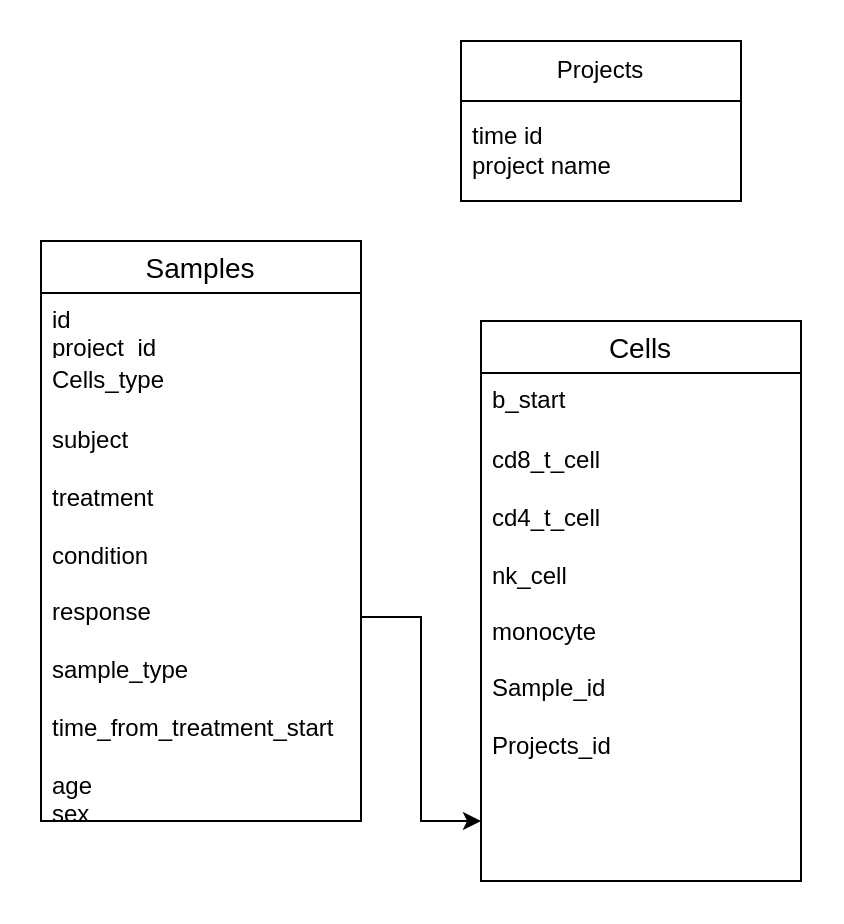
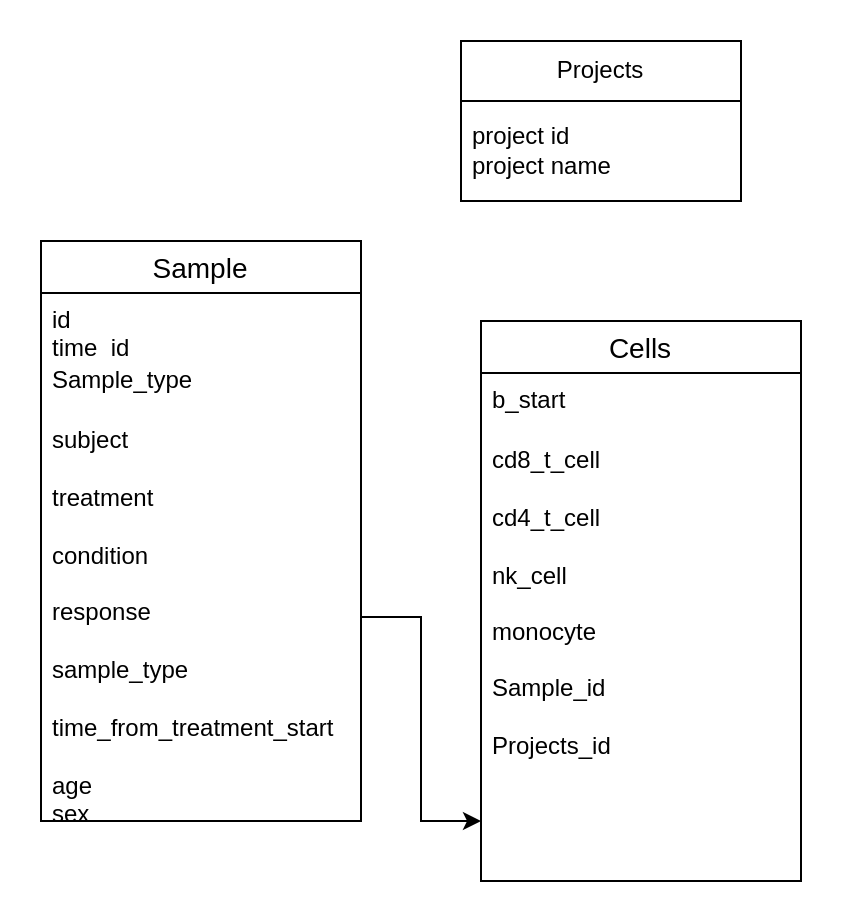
- <mxCell id="3" value="time id&amp;nbsp;&lt;div&gt;project name&amp;nbsp;&lt;/div&gt;" style="text;strokeColor=none;fillColor=none;align=left;verticalAlign=middle;spacingLeft=4;spacingRight=4;overflow=hidden;points=[[0,0.5],[1,0.5]];portConstraint=eastwest;rotatable=0;whiteSpace=wrap;html=1;" vertex="1" parent="2"><mxGeometry y="30" width="140" height="50" as="geometry" /></mxCell>
+ <mxCell id="3" value="project id&amp;nbsp;&lt;div&gt;project name&amp;nbsp;&lt;/div&gt;" style="text;strokeColor=none;fillColor=none;align=left;verticalAlign=middle;spacingLeft=4;spacingRight=4;overflow=hidden;points=[[0,0.5],[1,0.5]];portConstraint=eastwest;rotatable=0;whiteSpace=wrap;html=1;" vertex="1" parent="2"><mxGeometry y="30" width="140" height="50" as="geometry" /></mxCell>
- <mxCell id="4" value="Samples" style="swimlane;fontStyle=0;childLayout=stackLayout;horizontal=1;startSize=26;horizontalStack=0;resizeParent=1;resizeParentMax=0;resizeLast=0;collapsible=1;marginBottom=0;align=center;fontSize=14;" vertex="1" parent="1"><mxGeometry x="20" y="120" width="160" height="290" as="geometry" /></mxCell>
+ <mxCell id="4" value="Sample" style="swimlane;fontStyle=0;childLayout=stackLayout;horizontal=1;startSize=26;horizontalStack=0;resizeParent=1;resizeParentMax=0;resizeLast=0;collapsible=1;marginBottom=0;align=center;fontSize=14;" vertex="1" parent="1"><mxGeometry x="20" y="120" width="160" height="290" as="geometry" /></mxCell>
- <mxCell id="5" value="id&lt;br&gt;project_id&amp;nbsp;" style="text;strokeColor=none;fillColor=none;spacingLeft=4;spacingRight=4;overflow=hidden;rotatable=0;points=[[0,0.5],[1,0.5]];portConstraint=eastwest;fontSize=12;whiteSpace=wrap;html=1;" vertex="1" parent="4"><mxGeometry y="26" width="160" height="30" as="geometry" /></mxCell>
+ <mxCell id="5" value="id&lt;br&gt;time_id&amp;nbsp;" style="text;strokeColor=none;fillColor=none;spacingLeft=4;spacingRight=4;overflow=hidden;rotatable=0;points=[[0,0.5],[1,0.5]];portConstraint=eastwest;fontSize=12;whiteSpace=wrap;html=1;" vertex="1" parent="4"><mxGeometry y="26" width="160" height="30" as="geometry" /></mxCell>
- <mxCell id="6" value="Cells_type" style="text;strokeColor=none;fillColor=none;spacingLeft=4;spacingRight=4;overflow=hidden;rotatable=0;points=[[0,0.5],[1,0.5]];portConstraint=eastwest;fontSize=12;whiteSpace=wrap;html=1;" vertex="1" parent="4"><mxGeometry y="56" width="160" height="30" as="geometry" /></mxCell>
+ <mxCell id="6" value="Sample_type" style="text;strokeColor=none;fillColor=none;spacingLeft=4;spacingRight=4;overflow=hidden;rotatable=0;points=[[0,0.5],[1,0.5]];portConstraint=eastwest;fontSize=12;whiteSpace=wrap;html=1;" vertex="1" parent="4"><mxGeometry y="56" width="160" height="30" as="geometry" /></mxCell>
